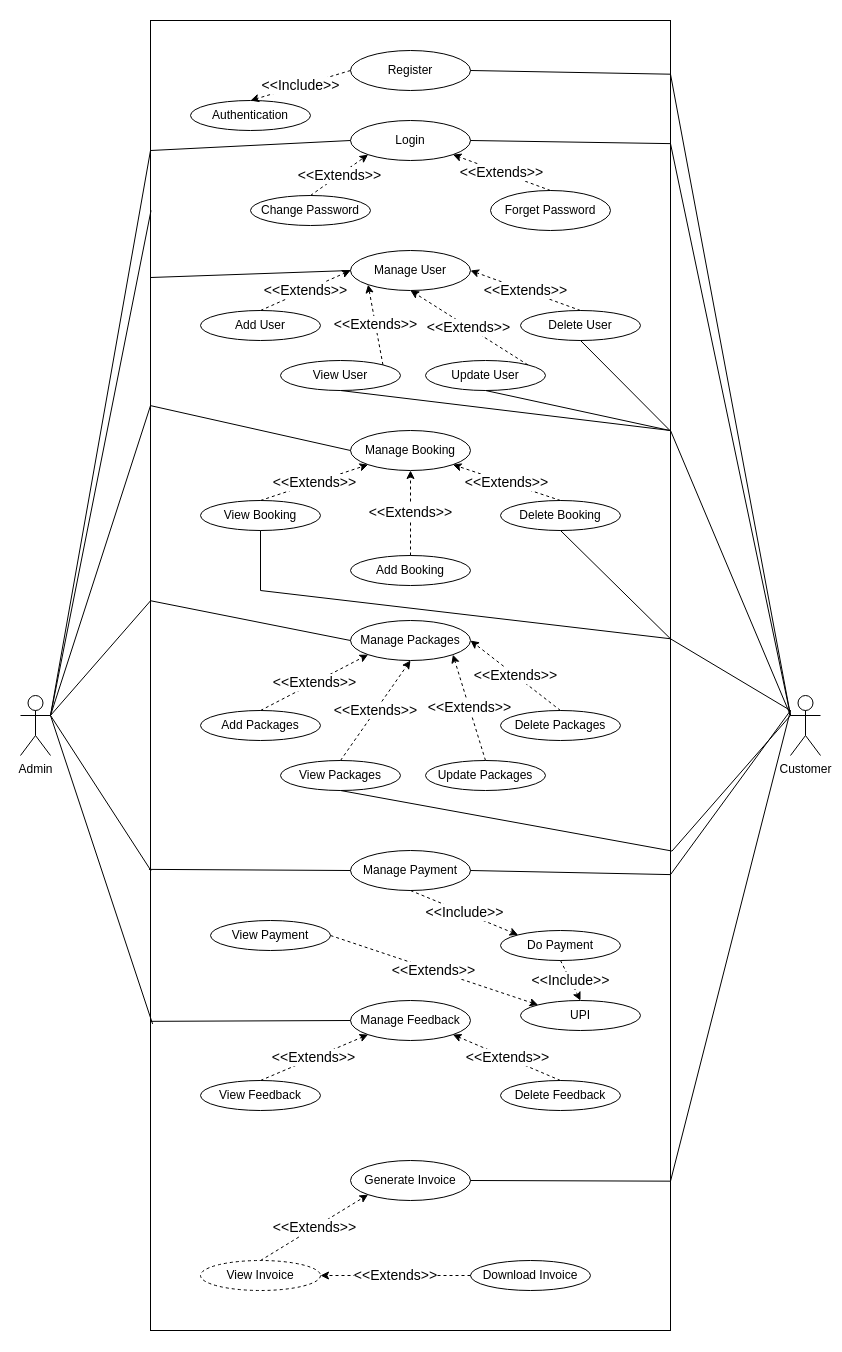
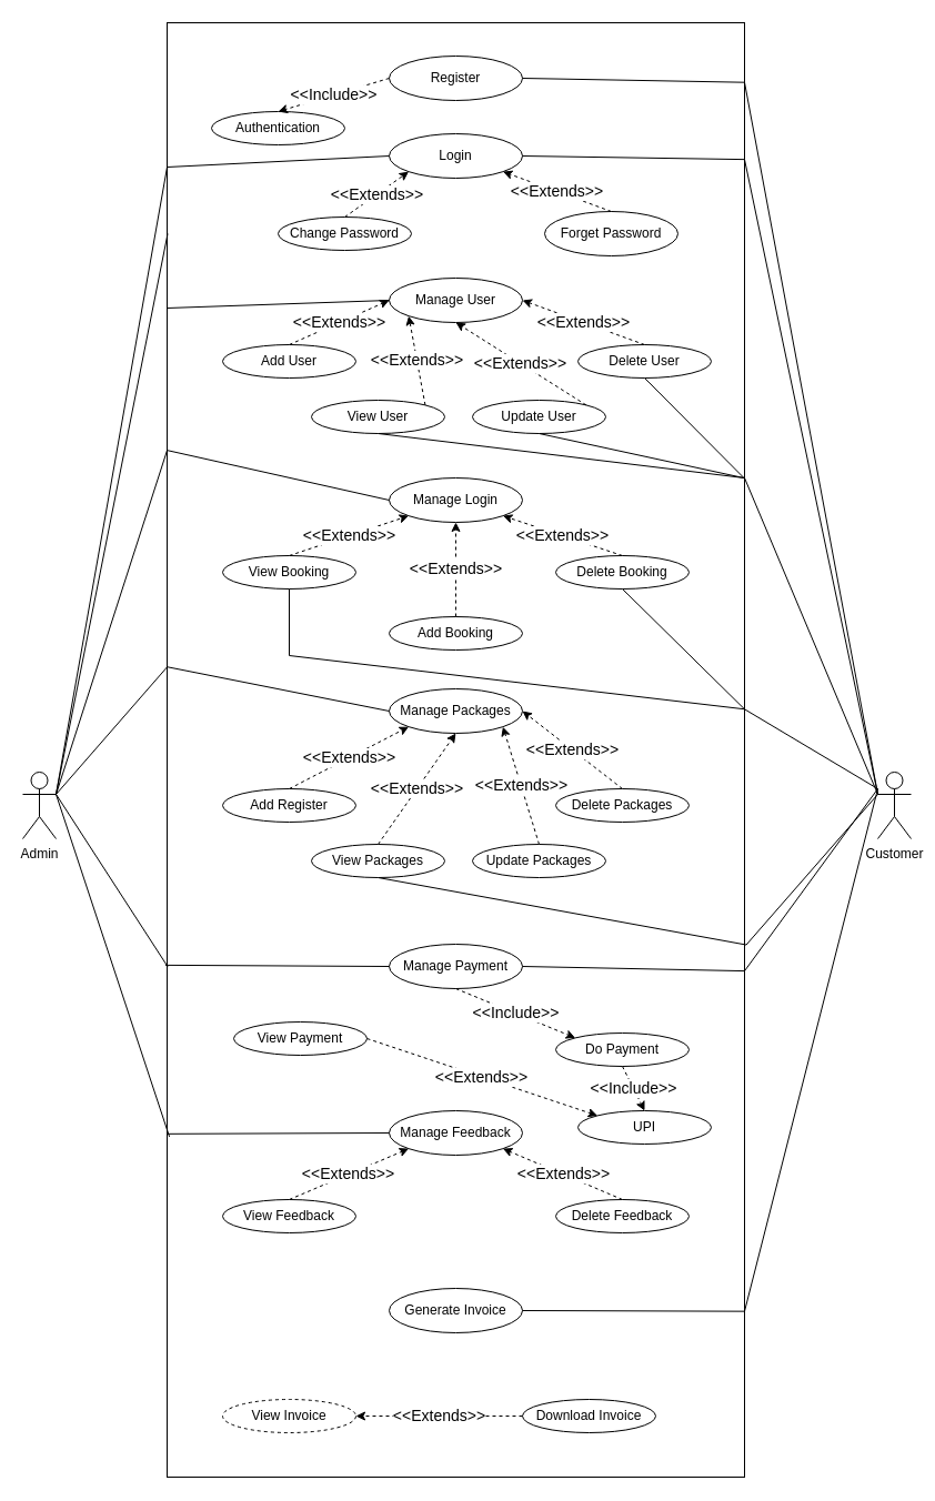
- <mxCell id="6" value="Manage Booking" style="ellipse;whiteSpace=wrap;html=1;" parent="1" vertex="1"><mxGeometry x="350" y="430" width="120" height="40" as="geometry" /></mxCell>
+ <mxCell id="6" value="Manage Login" style="ellipse;whiteSpace=wrap;html=1;" parent="1" vertex="1"><mxGeometry x="350" y="430" width="120" height="40" as="geometry" /></mxCell>
- <mxCell id="16" value="Add Packages" style="ellipse;whiteSpace=wrap;html=1;" parent="1" vertex="1"><mxGeometry x="200" y="710" width="120" height="30" as="geometry" /></mxCell>
+ <mxCell id="16" value="Add Register" style="ellipse;whiteSpace=wrap;html=1;" parent="1" vertex="1"><mxGeometry x="200" y="710" width="120" height="30" as="geometry" /></mxCell>
- <mxCell id="72" value="&amp;lt;&amp;lt;Extends&amp;gt;&amp;gt;" style="html=1;labelBackgroundColor=#ffffff;startArrow=none;startFill=0;startSize=6;endArrow=classic;endFill=1;endSize=6;jettySize=auto;orthogonalLoop=1;strokeWidth=1;dashed=1;fontSize=14;rounded=0;exitX=0.5;exitY=0;exitDx=0;exitDy=0;entryX=0;entryY=1;entryDx=0;entryDy=0;" edge="1" parent="1" source="25" target="26"><mxGeometry width="60" height="60" relative="1" as="geometry"><mxPoint x="370" y="1220" as="sourcePoint" /><mxPoint x="430" y="1160" as="targetPoint" /></mxGeometry></mxCell>
